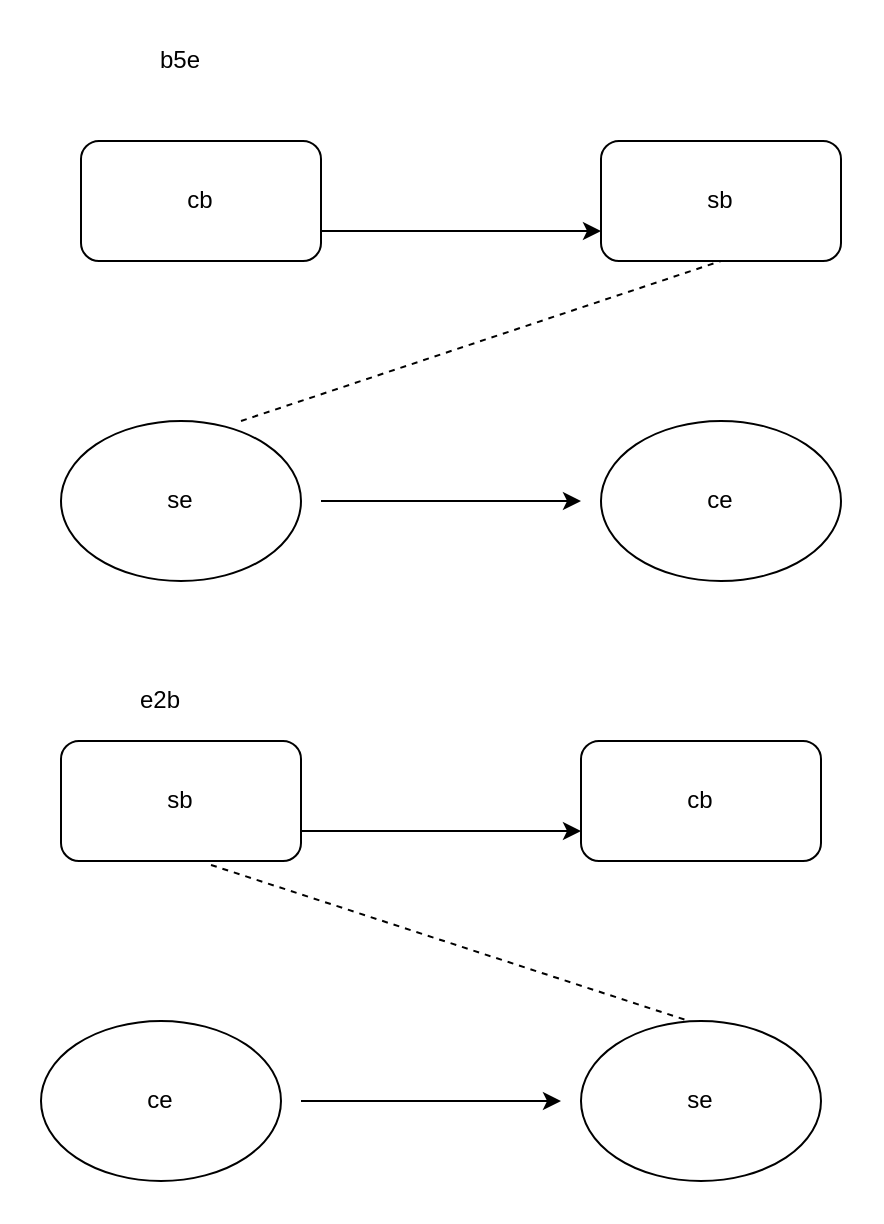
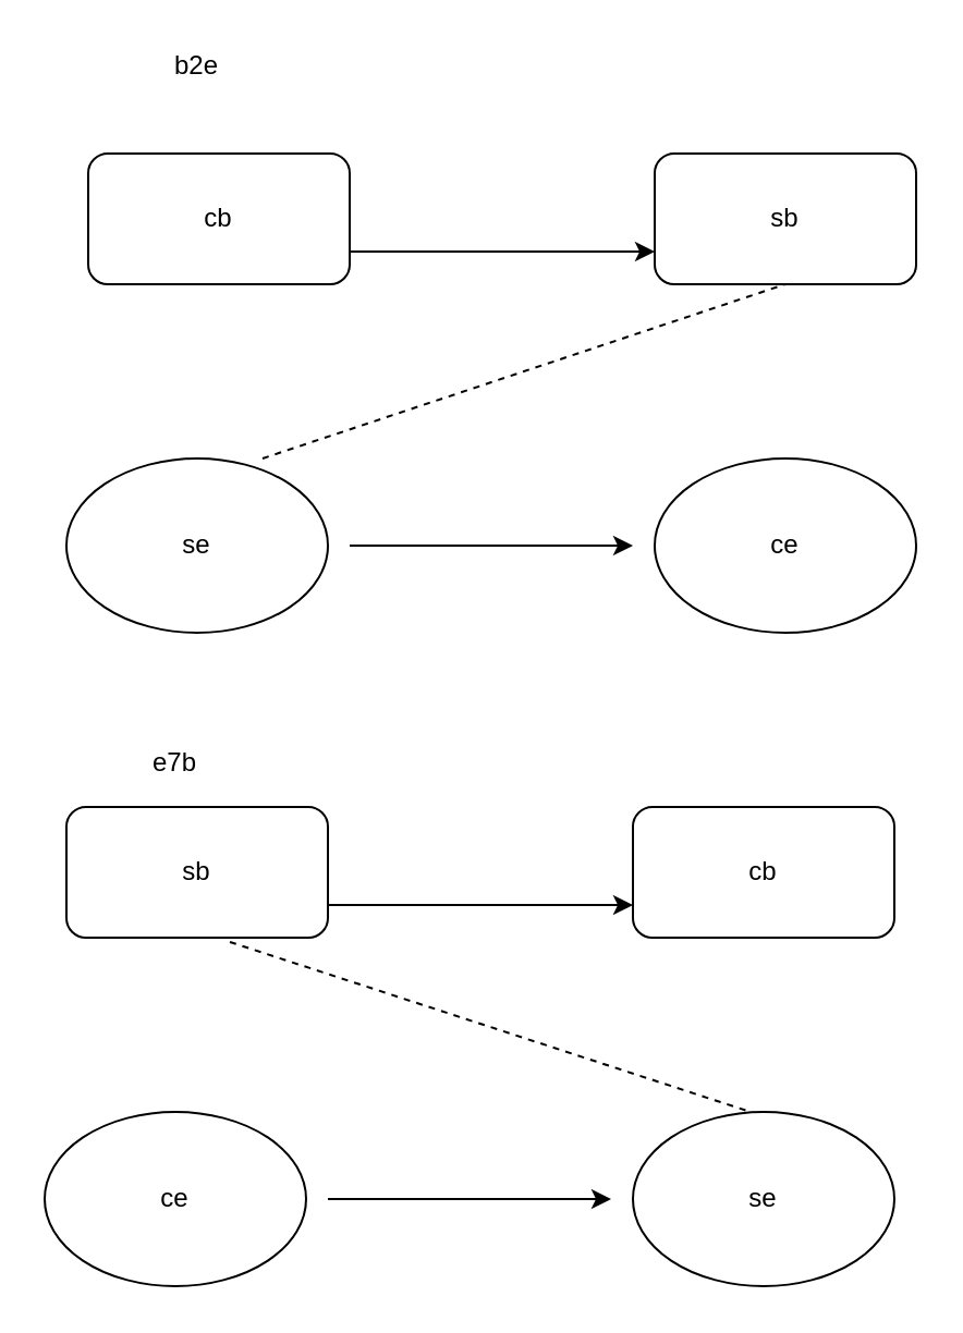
- <mxCell id="8" value="b5e" style="text;html=1;strokeColor=none;fillColor=none;align=center;verticalAlign=middle;whiteSpace=wrap;rounded=0;" vertex="1" parent="1"><mxGeometry x="70" y="20" width="40" height="20" as="geometry" /></mxCell>
+ <mxCell id="8" value="b2e" style="text;html=1;strokeColor=none;fillColor=none;align=center;verticalAlign=middle;whiteSpace=wrap;rounded=0;" vertex="1" parent="1"><mxGeometry x="70" y="20" width="40" height="20" as="geometry" /></mxCell>
- <mxCell id="16" value="e2b" style="text;html=1;strokeColor=none;fillColor=none;align=center;verticalAlign=middle;whiteSpace=wrap;rounded=0;" vertex="1" parent="1"><mxGeometry x="60" y="340" width="40" height="20" as="geometry" /></mxCell>
+ <mxCell id="16" value="e7b" style="text;html=1;strokeColor=none;fillColor=none;align=center;verticalAlign=middle;whiteSpace=wrap;rounded=0;" vertex="1" parent="1"><mxGeometry x="60" y="340" width="40" height="20" as="geometry" /></mxCell>
